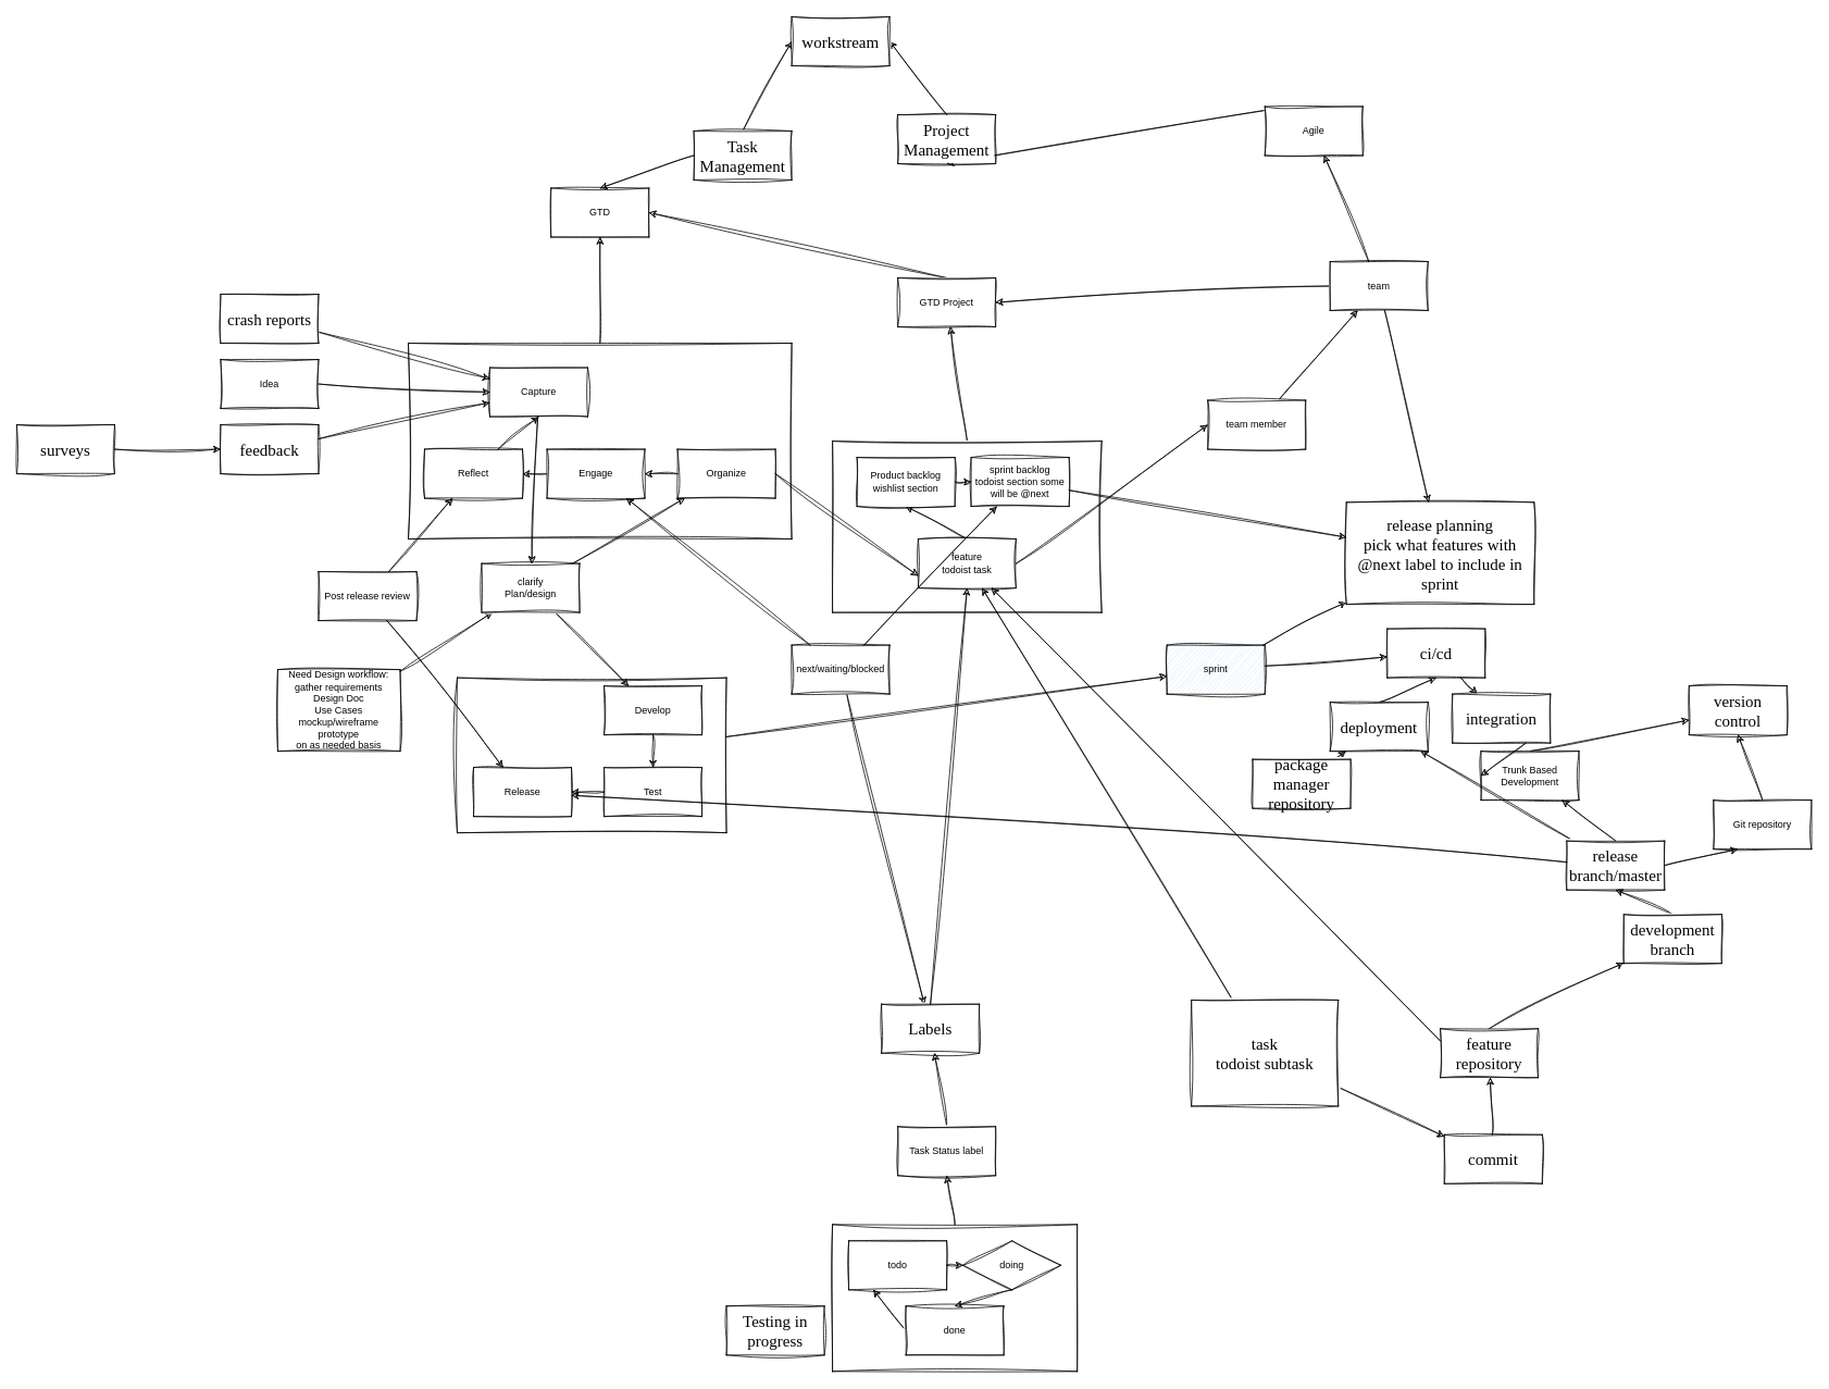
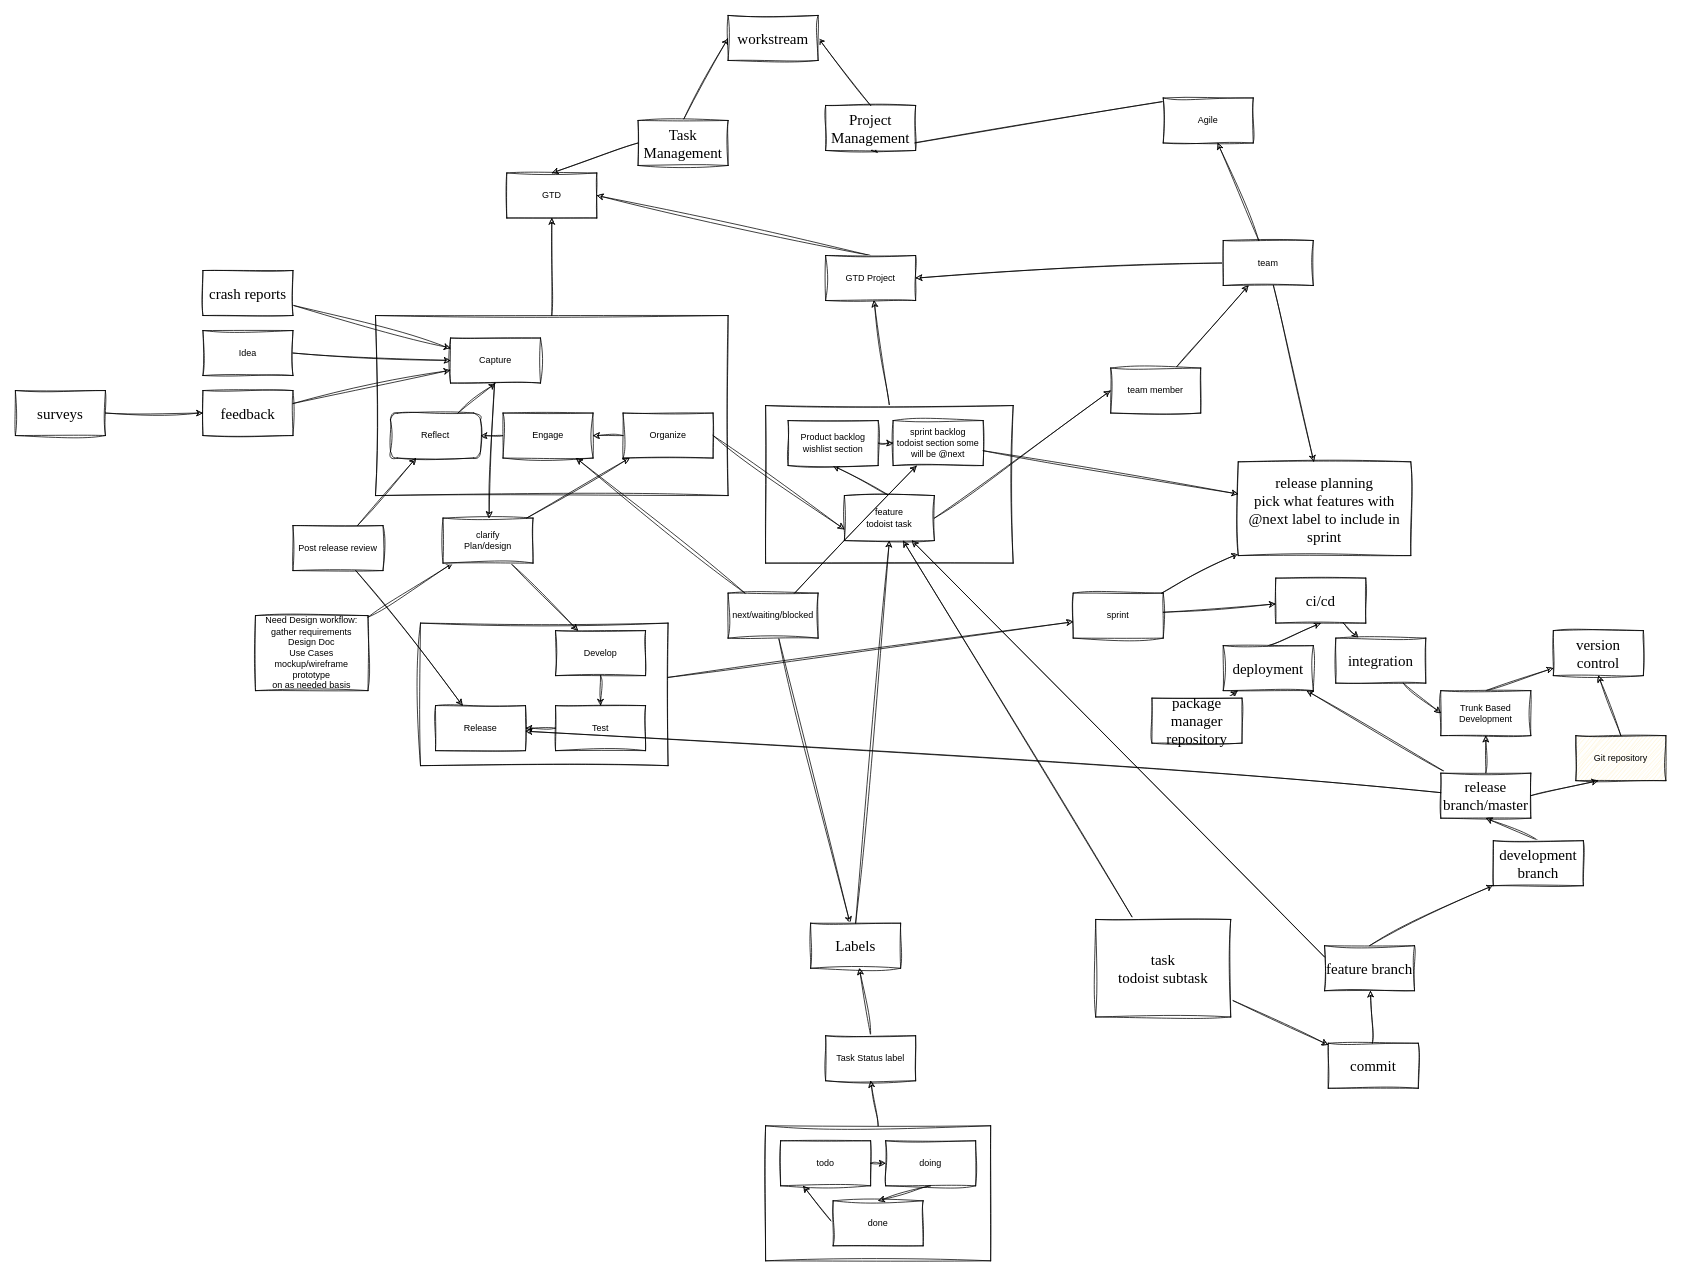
- <mxCell id="44" value="Reflect" style="rounded=0;whiteSpace=wrap;html=1;sketch=1;curveFitting=1;jiggle=2;" vertex="1" parent="39"><mxGeometry x="20" y="130" width="120" height="60" as="geometry" /></mxCell>
+ <mxCell id="44" value="Reflect" style="whiteSpace=wrap;html=1;sketch=1;curveFitting=1;jiggle=2;rounded=1;" vertex="1" parent="39"><mxGeometry x="20" y="130" width="120" height="60" as="geometry" /></mxCell>
- <mxCell id="9" value="sprint" style="rounded=0;whiteSpace=wrap;html=1;sketch=1;curveFitting=1;jiggle=2;fillColor=#dae8fc;" vertex="1" parent="1"><mxGeometry x="1430" y="790" width="120" height="60" as="geometry" /></mxCell>
+ <mxCell id="9" value="sprint" style="rounded=0;whiteSpace=wrap;html=1;sketch=1;curveFitting=1;jiggle=2;" vertex="1" parent="1"><mxGeometry x="1430" y="790" width="120" height="60" as="geometry" /></mxCell>
- <mxCell id="11" value="Trunk Based Development" style="rounded=0;whiteSpace=wrap;html=1;sketch=1;curveFitting=1;jiggle=2;" vertex="1" parent="1"><mxGeometry x="1815" y="920" width="120" height="60" as="geometry" /></mxCell>
+ <mxCell id="11" value="Trunk Based Development" style="rounded=0;whiteSpace=wrap;html=1;sketch=1;curveFitting=1;jiggle=2;" vertex="1" parent="1"><mxGeometry x="1920" y="920" width="120" height="60" as="geometry" /></mxCell>
- <mxCell id="19" value="Git repository" style="rounded=0;whiteSpace=wrap;html=1;sketch=1;curveFitting=1;jiggle=2;" vertex="1" parent="1"><mxGeometry x="2100" y="980" width="120" height="60" as="geometry" /></mxCell>
+ <mxCell id="19" value="Git repository" style="rounded=0;whiteSpace=wrap;html=1;sketch=1;curveFitting=1;jiggle=2;fillColor=#fff2cc;" vertex="1" parent="1"><mxGeometry x="2100" y="980" width="120" height="60" as="geometry" /></mxCell>
- <mxCell id="51" value="feature repository" style="rounded=0;whiteSpace=wrap;html=1;sketch=1;hachureGap=4;jiggle=2;curveFitting=1;fontFamily=Architects Daughter;fontSource=https%3A%2F%2Ffonts.googleapis.com%2Fcss%3Ffamily%3DArchitects%2BDaughter;fontSize=20;" vertex="1" parent="1"><mxGeometry x="1765" y="1260" width="120" height="60" as="geometry" /></mxCell>
+ <mxCell id="51" value="feature branch" style="rounded=0;whiteSpace=wrap;html=1;sketch=1;hachureGap=4;jiggle=2;curveFitting=1;fontFamily=Architects Daughter;fontSource=https%3A%2F%2Ffonts.googleapis.com%2Fcss%3Ffamily%3DArchitects%2BDaughter;fontSize=20;" vertex="1" parent="1"><mxGeometry x="1765" y="1260" width="120" height="60" as="geometry" /></mxCell>
- <mxCell id="33" value="doing" style="rhombus;whiteSpace=wrap;html=1;sketch=1;curveFitting=1;jiggle=2;" vertex="1" parent="30"><mxGeometry x="160" y="20" width="120" height="60" as="geometry" /></mxCell>
+ <mxCell id="33" value="doing" style="rounded=0;whiteSpace=wrap;html=1;sketch=1;curveFitting=1;jiggle=2;" vertex="1" parent="30"><mxGeometry x="160" y="20" width="120" height="60" as="geometry" /></mxCell>
- <mxCell id="113" value="Testing in progress" style="rounded=0;whiteSpace=wrap;html=1;sketch=1;hachureGap=4;jiggle=2;curveFitting=1;fontFamily=Architects Daughter;fontSource=https%3A%2F%2Ffonts.googleapis.com%2Fcss%3Ffamily%3DArchitects%2BDaughter;fontSize=20;" vertex="1" parent="1"><mxGeometry x="890" y="1600" width="120" height="60" as="geometry" /></mxCell>
